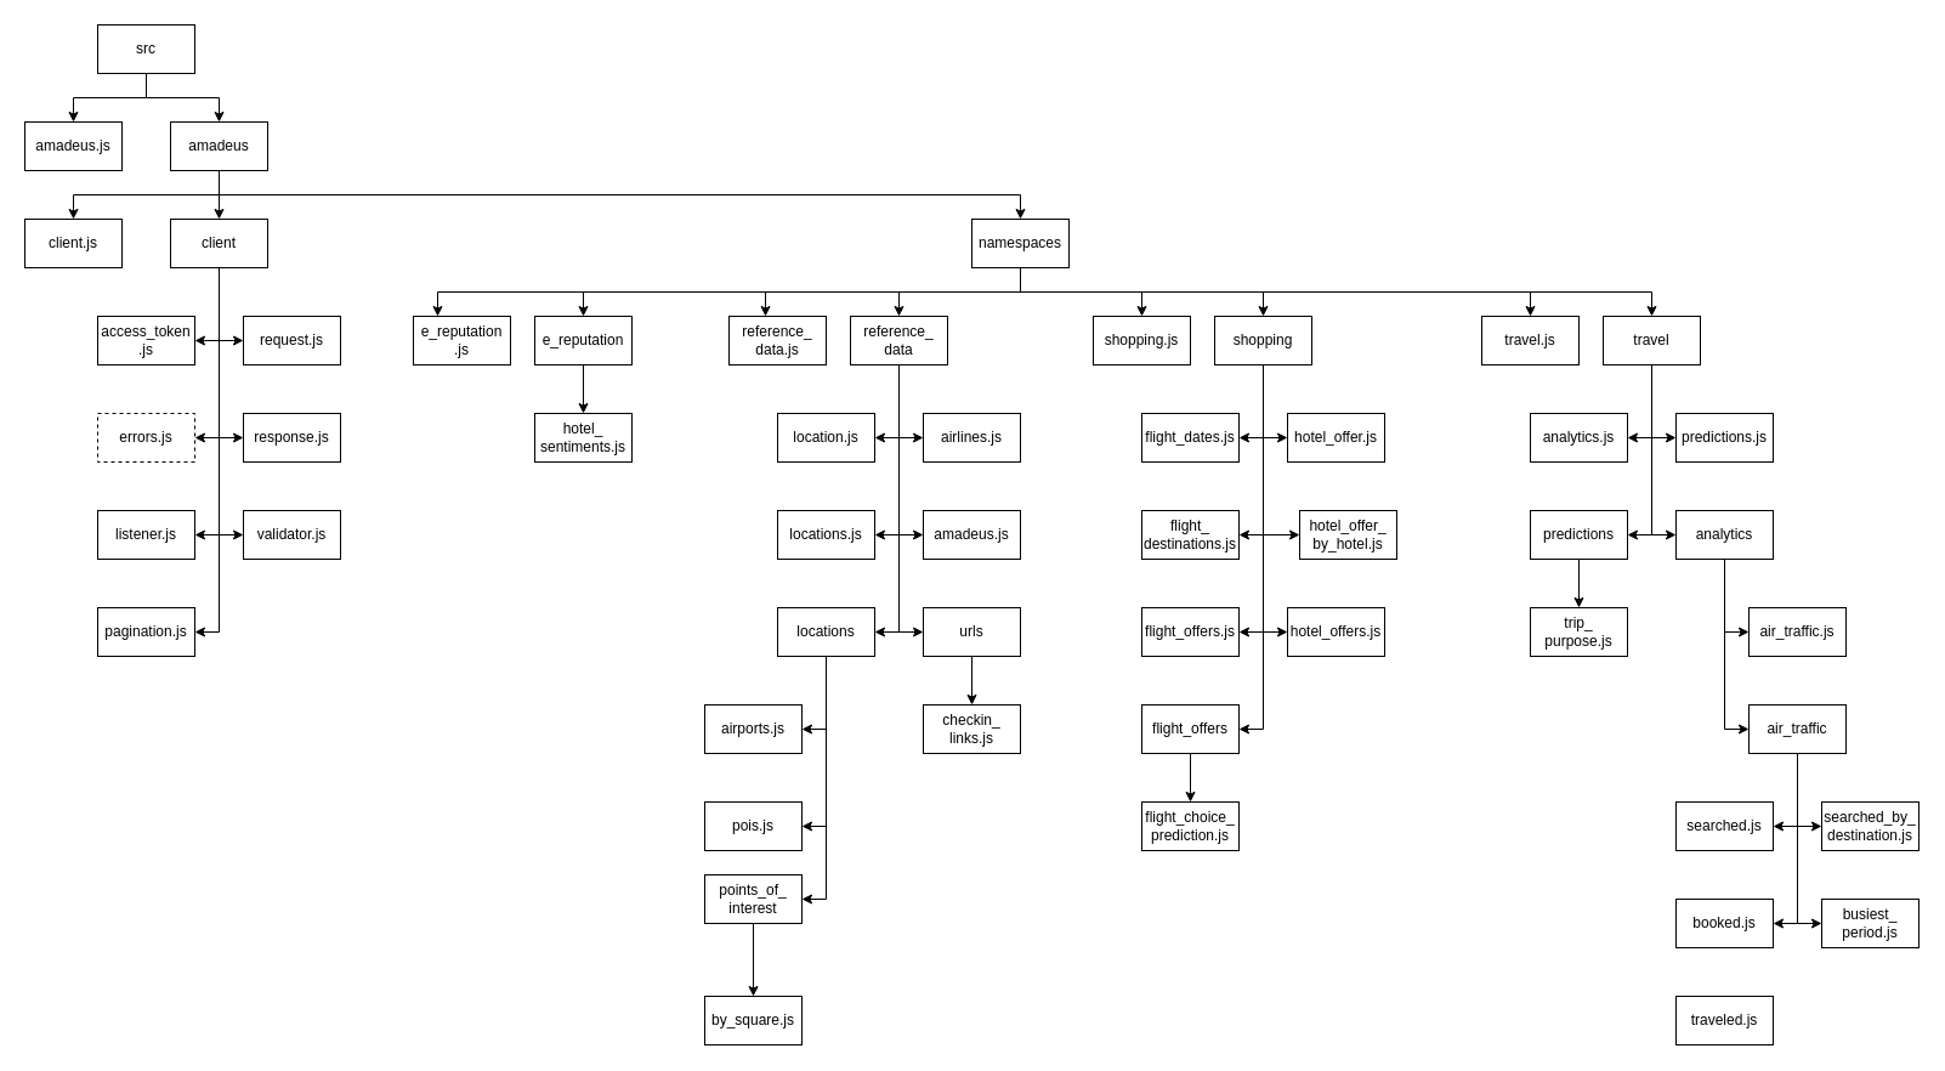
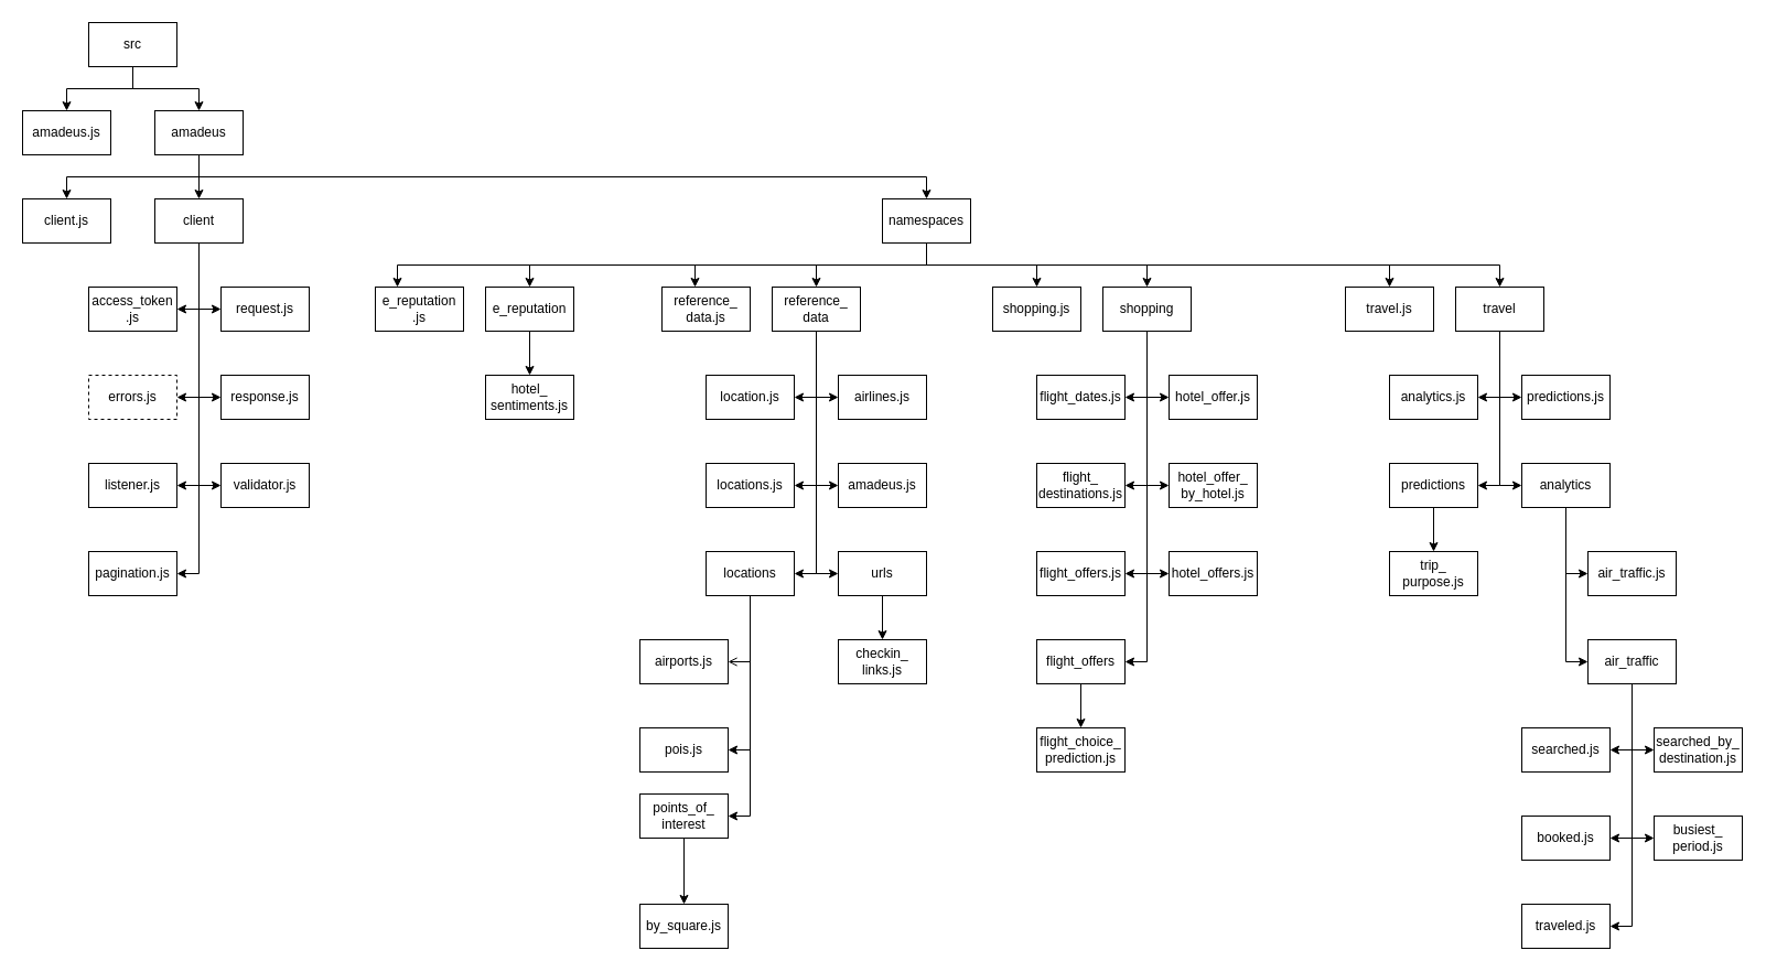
- <mxCell id="66" value="hotel_offer_&lt;br&gt;by_hotel.js" style="rounded=0;whiteSpace=wrap;html=1;" vertex="1" parent="1"><mxGeometry x="1070" y="420" width="80" height="40" as="geometry" /></mxCell>
+ <mxCell id="66" value="hotel_offer_&lt;br&gt;by_hotel.js" style="rounded=0;whiteSpace=wrap;html=1;" vertex="1" parent="1"><mxGeometry x="1060" y="420" width="80" height="40" as="geometry" /></mxCell>
- <mxCell id="73" style="edgeStyle=orthogonalEdgeStyle;rounded=0;orthogonalLoop=1;jettySize=auto;html=1;entryX=1;entryY=0.5;entryDx=0;entryDy=0;" edge="1" parent="1" source="76" target="82"><mxGeometry relative="1" as="geometry" /></mxCell>
+ <mxCell id="73" style="edgeStyle=orthogonalEdgeStyle;rounded=0;orthogonalLoop=1;jettySize=auto;html=1;entryX=1;entryY=0.5;entryDx=0;entryDy=0;endArrow=open;" edge="1" parent="1" source="76" target="82"><mxGeometry relative="1" as="geometry" /></mxCell>
+ <mxCell id="98" style="edgeStyle=orthogonalEdgeStyle;rounded=0;orthogonalLoop=1;jettySize=auto;html=1;entryX=1;entryY=0.5;entryDx=0;entryDy=0;" edge="1" parent="1" source="100" target="105"><mxGeometry relative="1" as="geometry" /></mxCell>
